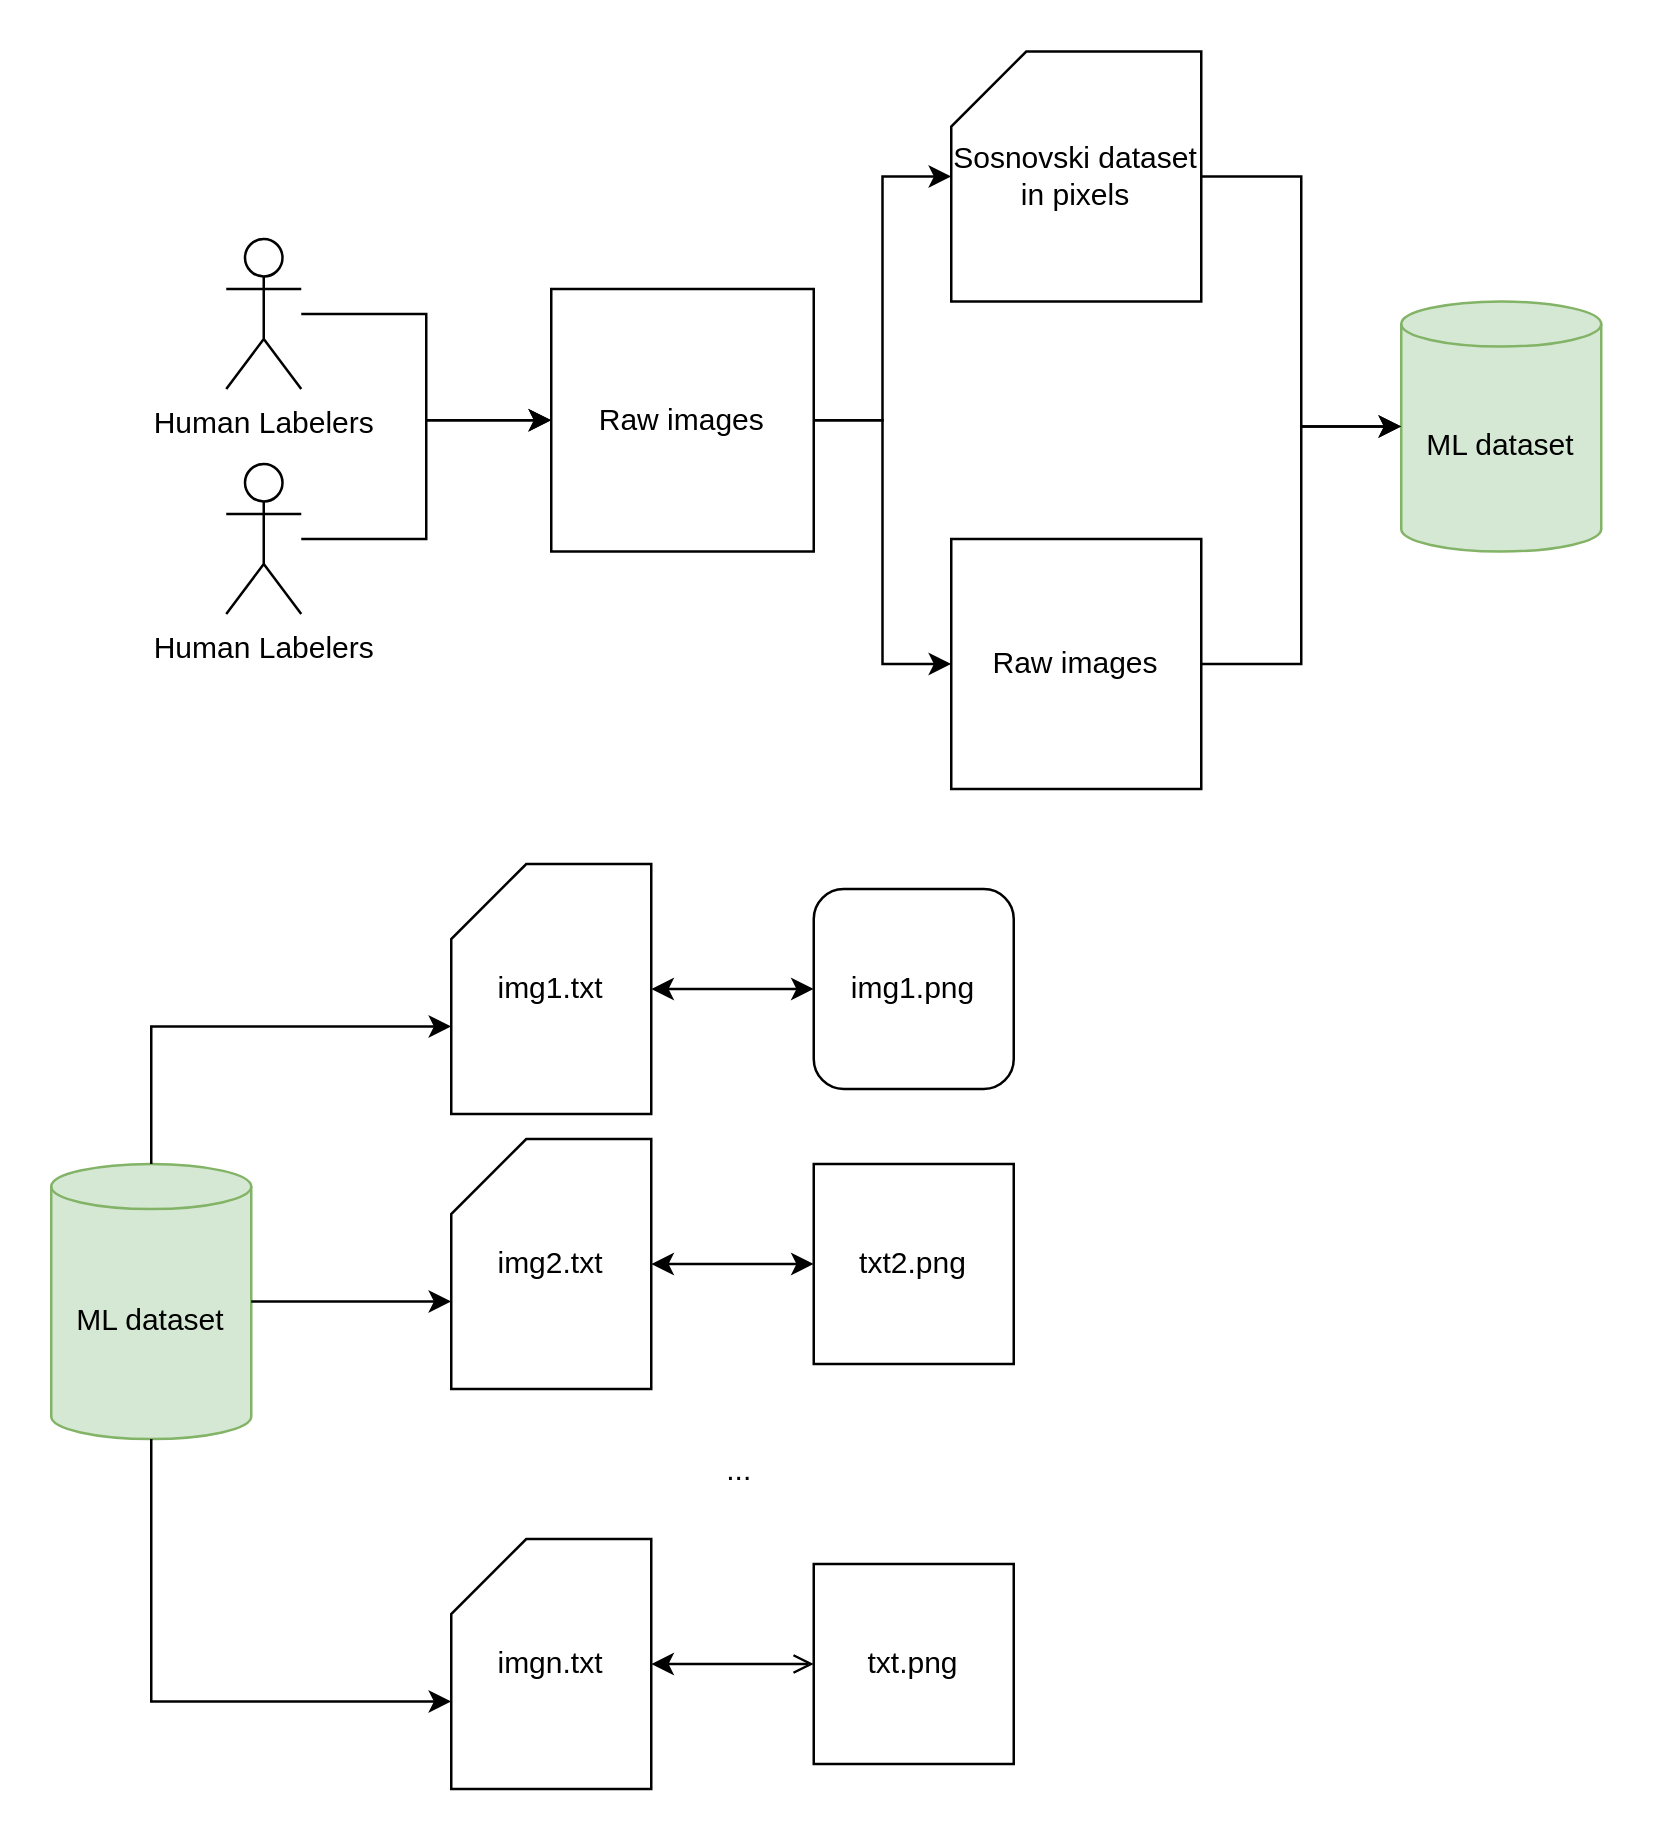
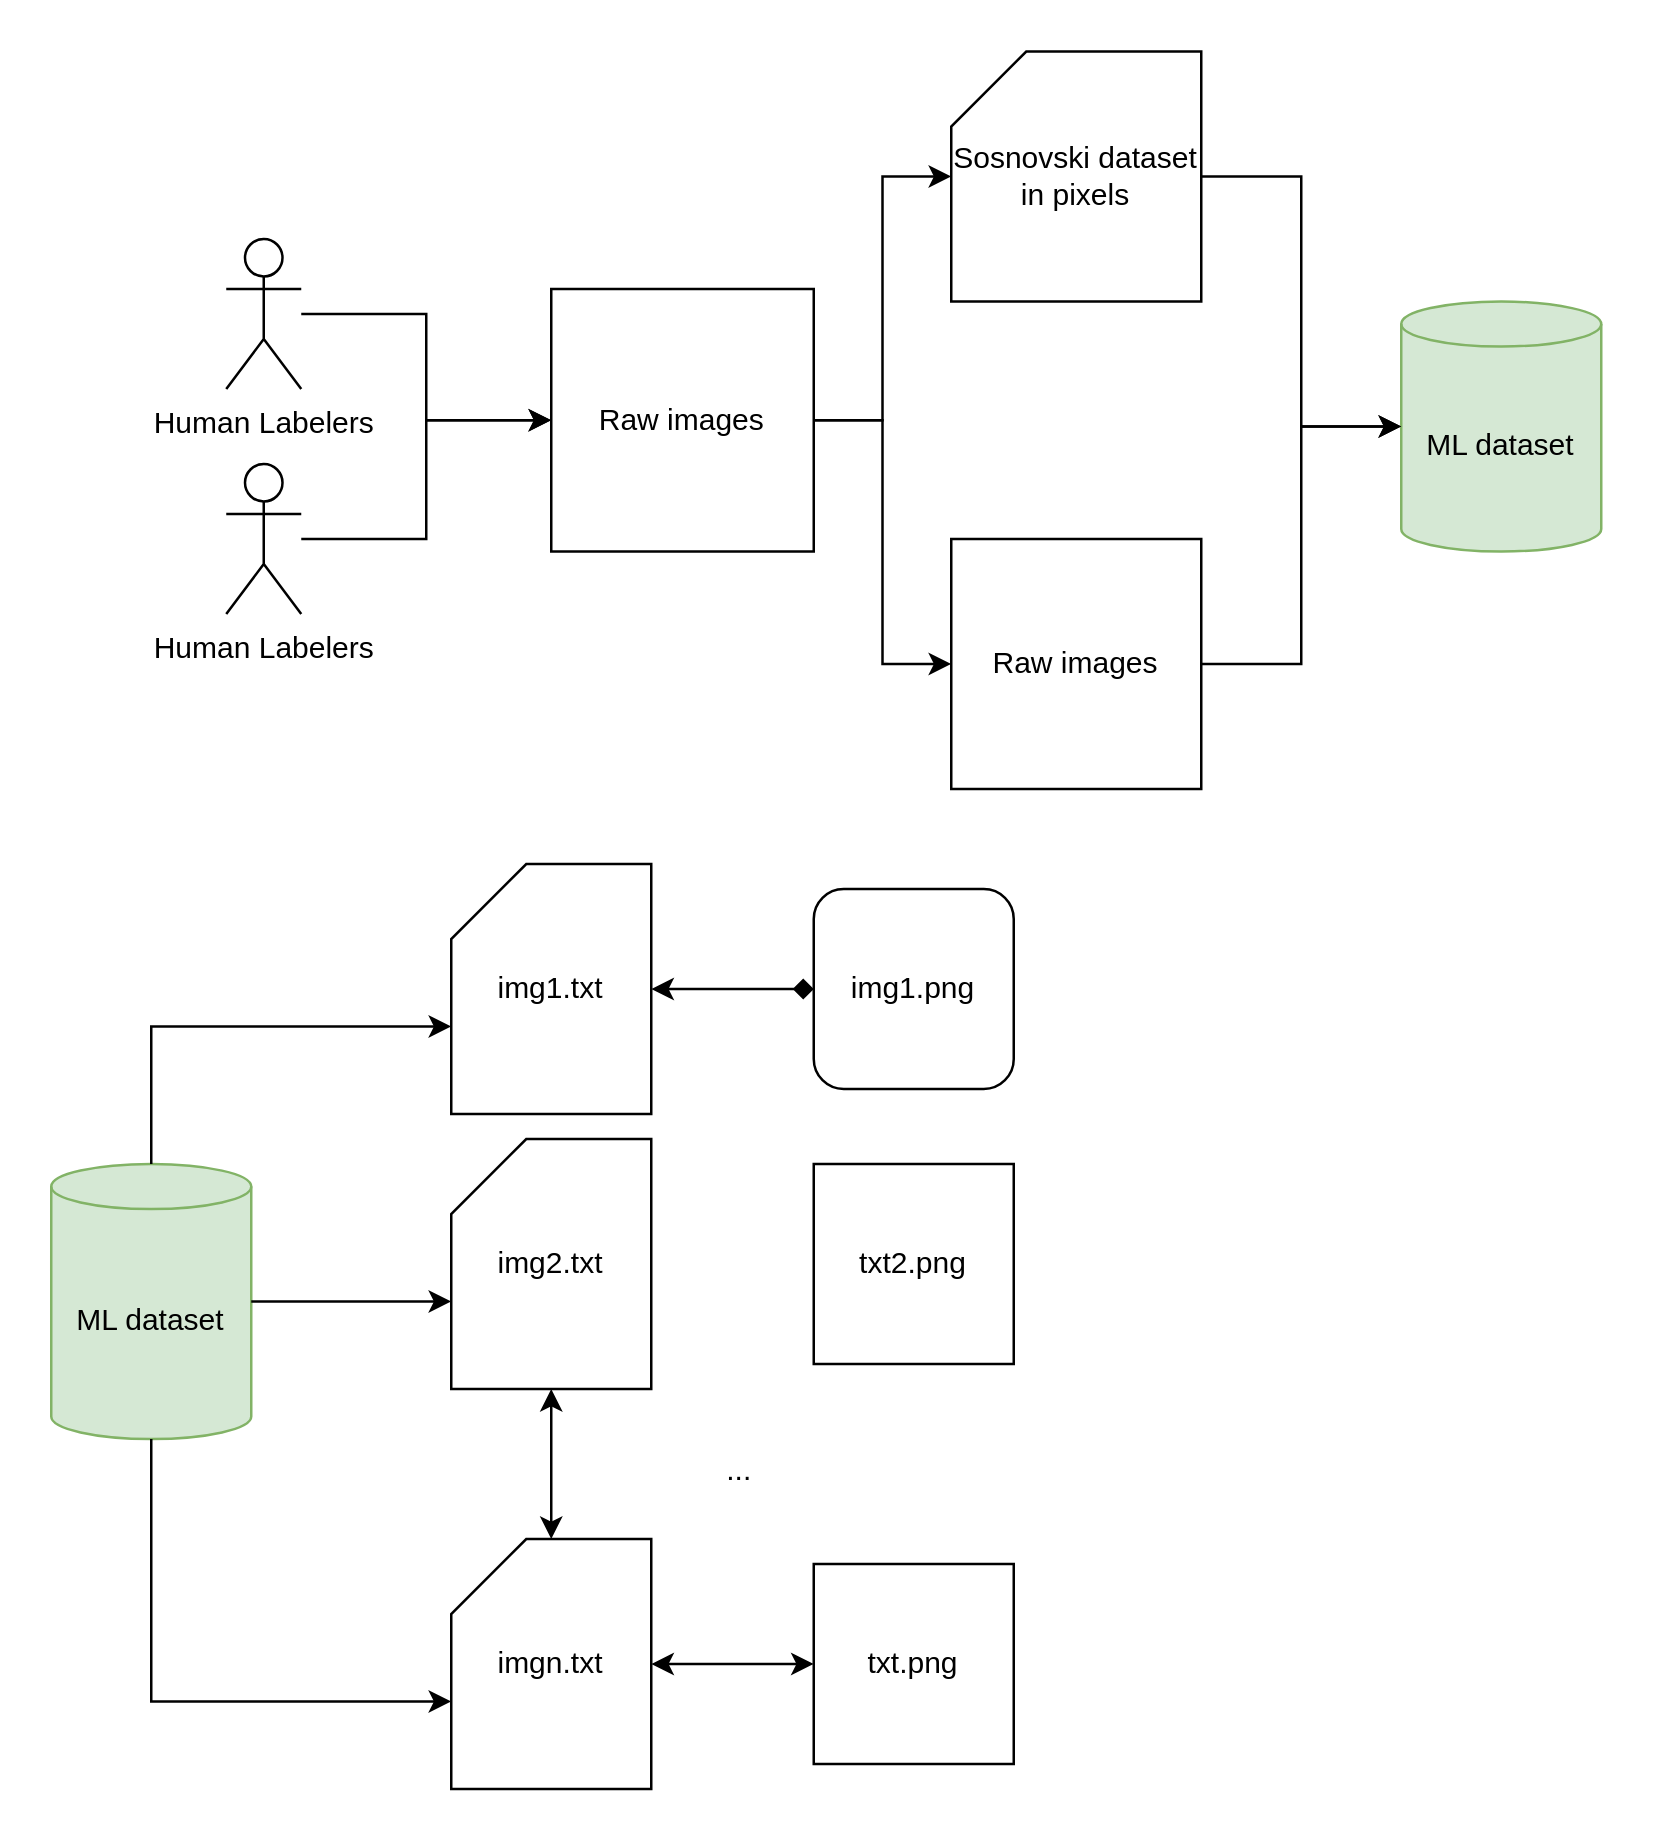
- <mxCell id="15" style="edgeStyle=orthogonalEdgeStyle;rounded=0;orthogonalLoop=1;jettySize=auto;html=1;entryX=0;entryY=0.5;entryDx=0;entryDy=0;endArrow=classic;endFill=1;startArrow=classic;startFill=1;" edge="1" parent="1" source="16" target="17"><mxGeometry relative="1" as="geometry" /></mxCell>
+ <mxCell id="15" style="edgeStyle=orthogonalEdgeStyle;rounded=0;orthogonalLoop=1;jettySize=auto;html=1;entryX=0;entryY=0.5;entryDx=0;entryDy=0;endArrow=diamond;endFill=1;startArrow=classic;startFill=1;" edge="1" parent="1" source="16" target="17"><mxGeometry relative="1" as="geometry" /></mxCell>
- <mxCell id="18" style="edgeStyle=orthogonalEdgeStyle;rounded=0;orthogonalLoop=1;jettySize=auto;html=1;entryX=0;entryY=0.5;entryDx=0;entryDy=0;endArrow=classic;endFill=1;startArrow=classic;startFill=1;" edge="1" parent="1" source="19" target="20"><mxGeometry relative="1" as="geometry" /></mxCell>
+ <mxCell id="18" style="edgeStyle=orthogonalEdgeStyle;rounded=0;orthogonalLoop=1;jettySize=auto;html=1;endArrow=classic;endFill=1;startArrow=classic;startFill=1;" edge="1" parent="1" source="19" target="23"><mxGeometry relative="1" as="geometry" /></mxCell>
- <mxCell id="22" style="edgeStyle=orthogonalEdgeStyle;rounded=0;orthogonalLoop=1;jettySize=auto;html=1;entryX=0;entryY=0.5;entryDx=0;entryDy=0;endArrow=open;endFill=1;startArrow=classic;startFill=1;" edge="1" parent="1" source="23" target="24"><mxGeometry relative="1" as="geometry" /></mxCell>
+ <mxCell id="22" style="edgeStyle=orthogonalEdgeStyle;rounded=0;orthogonalLoop=1;jettySize=auto;html=1;entryX=0;entryY=0.5;entryDx=0;entryDy=0;endArrow=classic;endFill=1;startArrow=classic;startFill=1;" edge="1" parent="1" source="23" target="24"><mxGeometry relative="1" as="geometry" /></mxCell>
